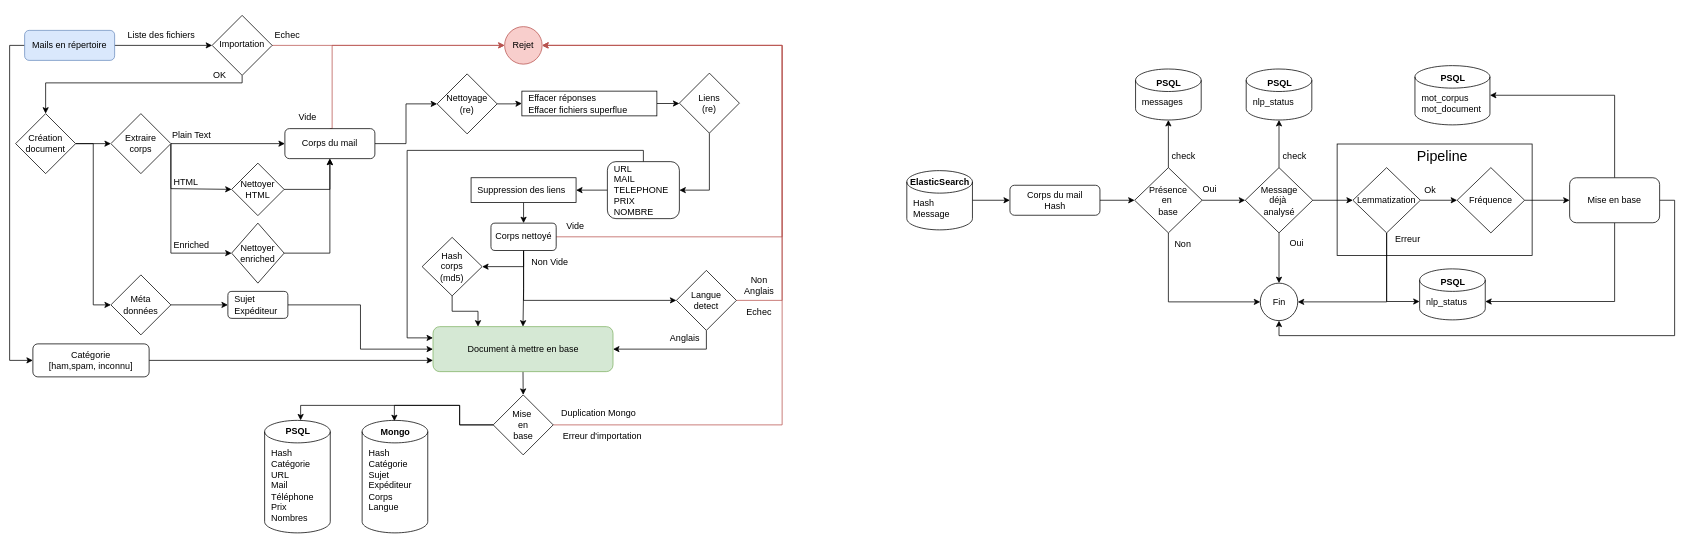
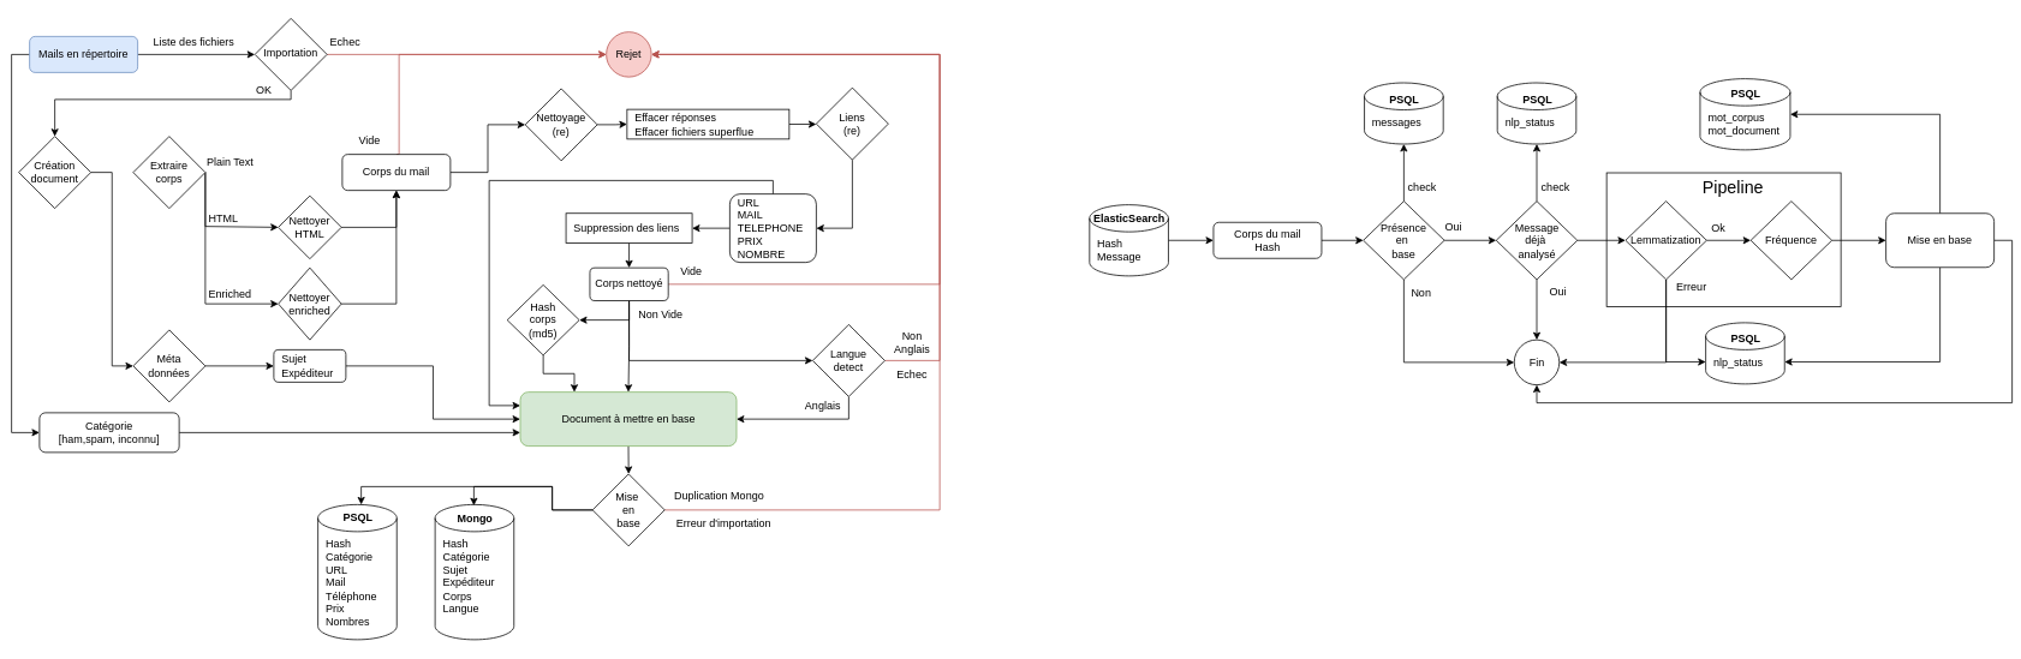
- <mxCell id="13" style="edgeStyle=orthogonalEdgeStyle;rounded=0;orthogonalLoop=1;jettySize=auto;html=1;exitX=1;exitY=0.5;exitDx=0;exitDy=0;entryX=0;entryY=0.5;entryDx=0;entryDy=0;" parent="1" source="15" target="19" edge="1"><mxGeometry relative="1" as="geometry" /></mxCell>
- <mxCell id="16" style="edgeStyle=orthogonalEdgeStyle;rounded=0;orthogonalLoop=1;jettySize=auto;html=1;exitX=1;exitY=0.5;exitDx=0;exitDy=0;" parent="1" source="19" target="22" edge="1"><mxGeometry relative="1" as="geometry" /></mxCell>
